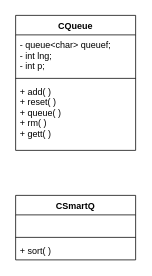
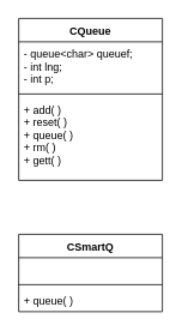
- <mxCell id="9" value="+ sort( )" style="text;strokeColor=none;fillColor=none;align=left;verticalAlign=top;spacingLeft=4;spacingRight=4;overflow=hidden;rotatable=0;points=[[0,0.5],[1,0.5]];portConstraint=eastwest;" parent="6" vertex="1"><mxGeometry y="60" width="160" height="26" as="geometry" /></mxCell>
+ <mxCell id="9" value="+ queue( )" style="text;strokeColor=none;fillColor=none;align=left;verticalAlign=top;spacingLeft=4;spacingRight=4;overflow=hidden;rotatable=0;points=[[0,0.5],[1,0.5]];portConstraint=eastwest;" parent="6" vertex="1"><mxGeometry y="60" width="160" height="26" as="geometry" /></mxCell>
